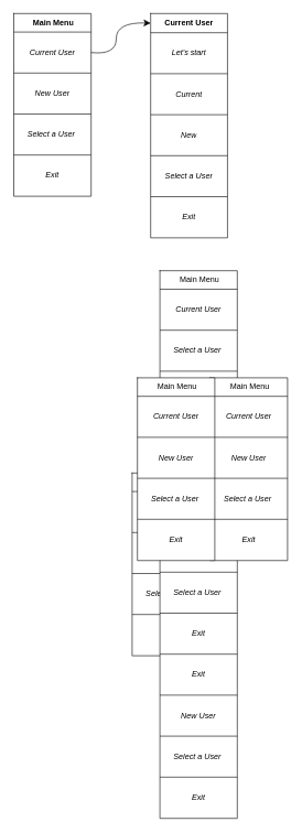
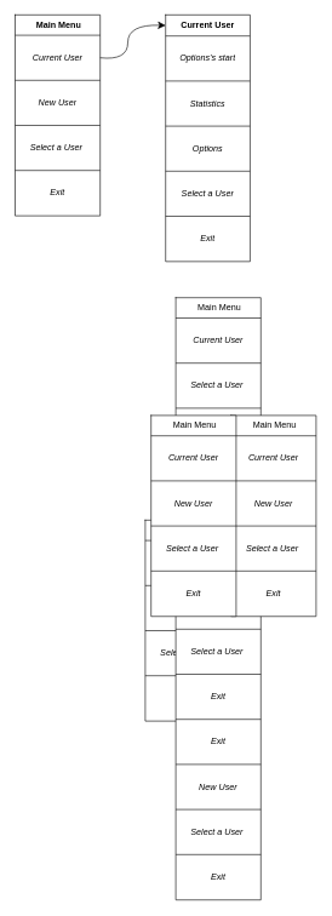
- <mxCell id="17" value="&lt;i&gt;Let’s start&lt;/i&gt;" style="shape=partialRectangle;html=1;whiteSpace=wrap;connectable=0;strokeColor=inherit;overflow=hidden;fillColor=none;top=0;left=0;bottom=0;right=0;pointerEvents=1;" vertex="1" parent="16"><mxGeometry width="116" height="62" as="geometry"><mxRectangle width="116" height="62" as="alternateBounds" /></mxGeometry></mxCell>
+ <mxCell id="17" value="&lt;i&gt;Options’s start&lt;/i&gt;" style="shape=partialRectangle;html=1;whiteSpace=wrap;connectable=0;strokeColor=inherit;overflow=hidden;fillColor=none;top=0;left=0;bottom=0;right=0;pointerEvents=1;" vertex="1" parent="16"><mxGeometry width="116" height="62" as="geometry"><mxRectangle width="116" height="62" as="alternateBounds" /></mxGeometry></mxCell>
- <mxCell id="19" value="&lt;i&gt;Current&lt;/i&gt;" style="shape=partialRectangle;html=1;whiteSpace=wrap;connectable=0;strokeColor=inherit;overflow=hidden;fillColor=none;top=0;left=0;bottom=0;right=0;pointerEvents=1;" vertex="1" parent="18"><mxGeometry width="116" height="62" as="geometry"><mxRectangle width="116" height="62" as="alternateBounds" /></mxGeometry></mxCell>
+ <mxCell id="19" value="&lt;i&gt;Statistics&lt;/i&gt;" style="shape=partialRectangle;html=1;whiteSpace=wrap;connectable=0;strokeColor=inherit;overflow=hidden;fillColor=none;top=0;left=0;bottom=0;right=0;pointerEvents=1;" vertex="1" parent="18"><mxGeometry width="116" height="62" as="geometry"><mxRectangle width="116" height="62" as="alternateBounds" /></mxGeometry></mxCell>
- <mxCell id="21" value="&lt;i&gt;New&lt;/i&gt;" style="shape=partialRectangle;html=1;whiteSpace=wrap;connectable=0;strokeColor=inherit;overflow=hidden;fillColor=none;top=0;left=0;bottom=0;right=0;pointerEvents=1;" vertex="1" parent="20"><mxGeometry width="116" height="62" as="geometry"><mxRectangle width="116" height="62" as="alternateBounds" /></mxGeometry></mxCell>
+ <mxCell id="21" value="&lt;i&gt;Options&lt;/i&gt;" style="shape=partialRectangle;html=1;whiteSpace=wrap;connectable=0;strokeColor=inherit;overflow=hidden;fillColor=none;top=0;left=0;bottom=0;right=0;pointerEvents=1;" vertex="1" parent="20"><mxGeometry width="116" height="62" as="geometry"><mxRectangle width="116" height="62" as="alternateBounds" /></mxGeometry></mxCell>
